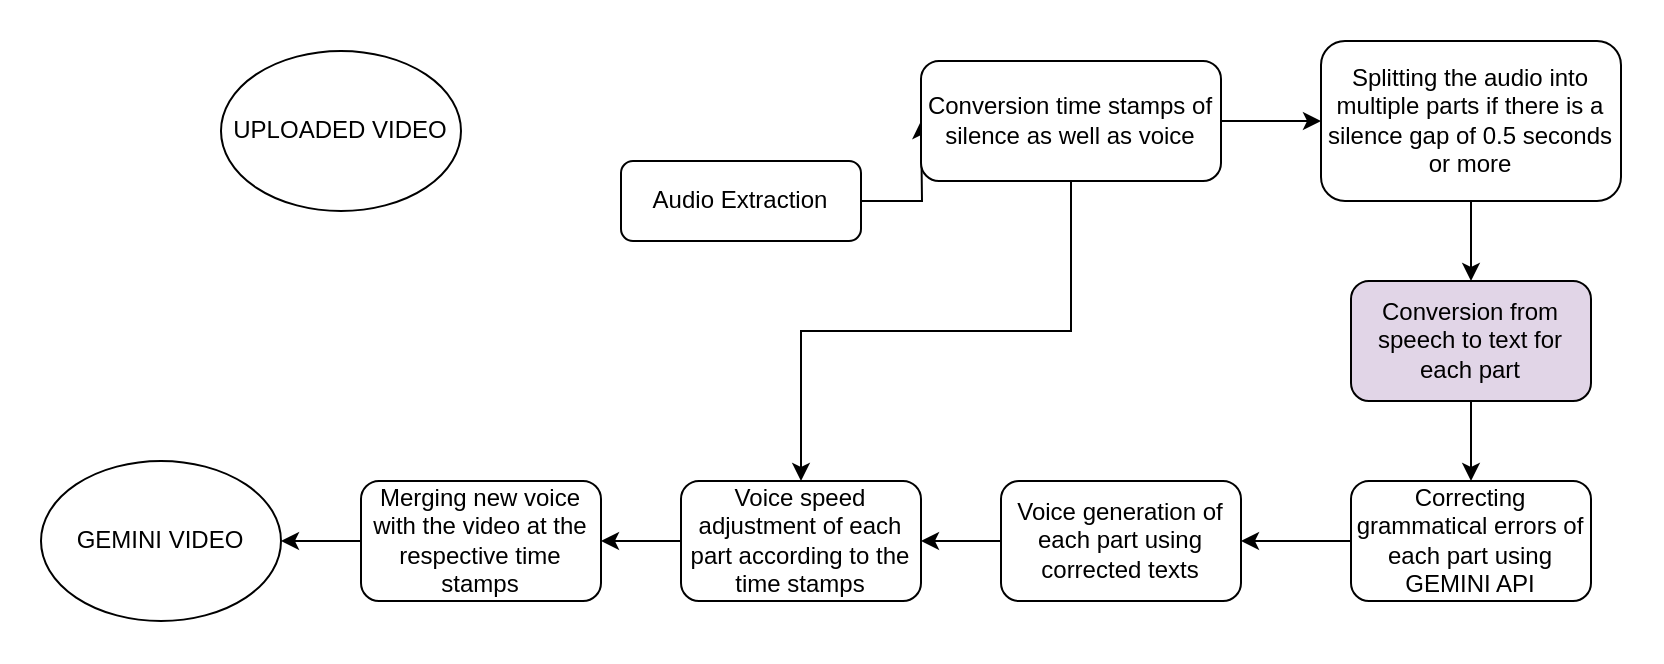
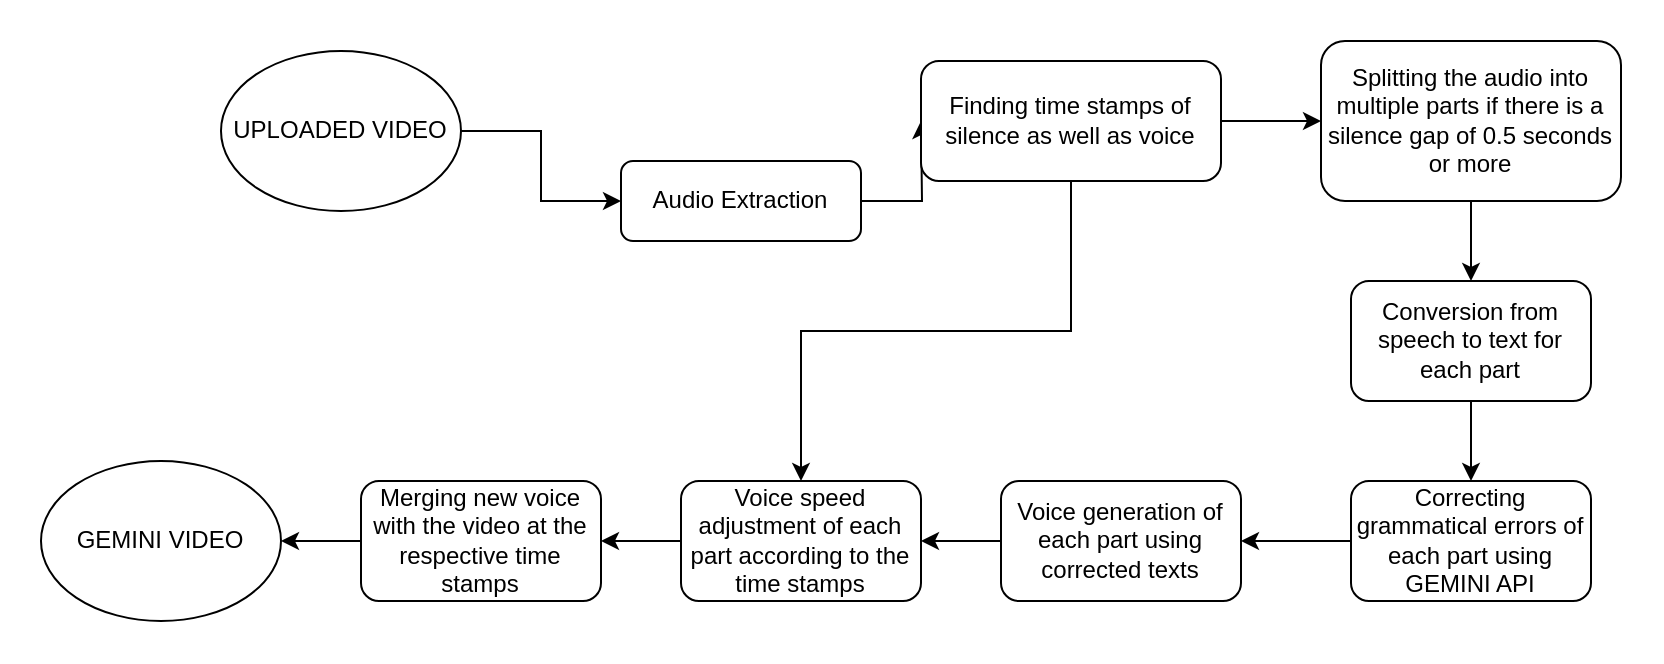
- <mxCell id="8" value="Conversion time stamps of silence as well as voice" style="rounded=1;whiteSpace=wrap;html=1;" vertex="1" parent="1"><mxGeometry x="460" y="30" width="150" height="60" as="geometry" /></mxCell>
+ <mxCell id="8" value="Finding time stamps of silence as well as voice" style="rounded=1;whiteSpace=wrap;html=1;" vertex="1" parent="1"><mxGeometry x="460" y="30" width="150" height="60" as="geometry" /></mxCell>
+ <mxCell id="4" style="edgeStyle=orthogonalEdgeStyle;rounded=0;orthogonalLoop=1;jettySize=auto;html=1;entryX=0;entryY=0.5;entryDx=0;entryDy=0;" edge="1" parent="1" source="5" target="3"><mxGeometry relative="1" as="geometry" /></mxCell>
- <mxCell id="12" value="Conversion from speech to text for each part" style="rounded=1;whiteSpace=wrap;html=1;fillColor=#e1d5e7;" vertex="1" parent="1"><mxGeometry x="675" y="140" width="120" height="60" as="geometry" /></mxCell>
+ <mxCell id="12" value="Conversion from speech to text for each part" style="rounded=1;whiteSpace=wrap;html=1;" vertex="1" parent="1"><mxGeometry x="675" y="140" width="120" height="60" as="geometry" /></mxCell>
